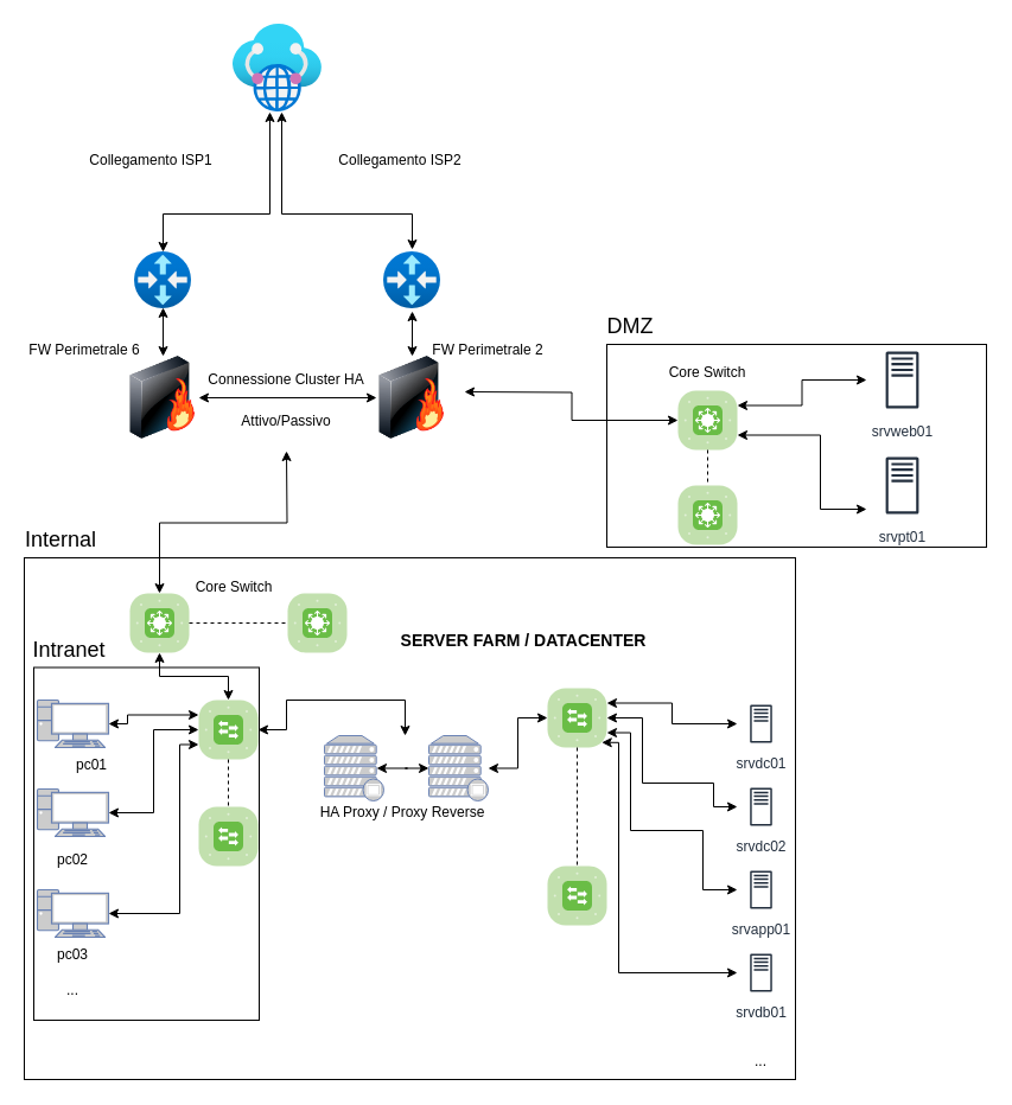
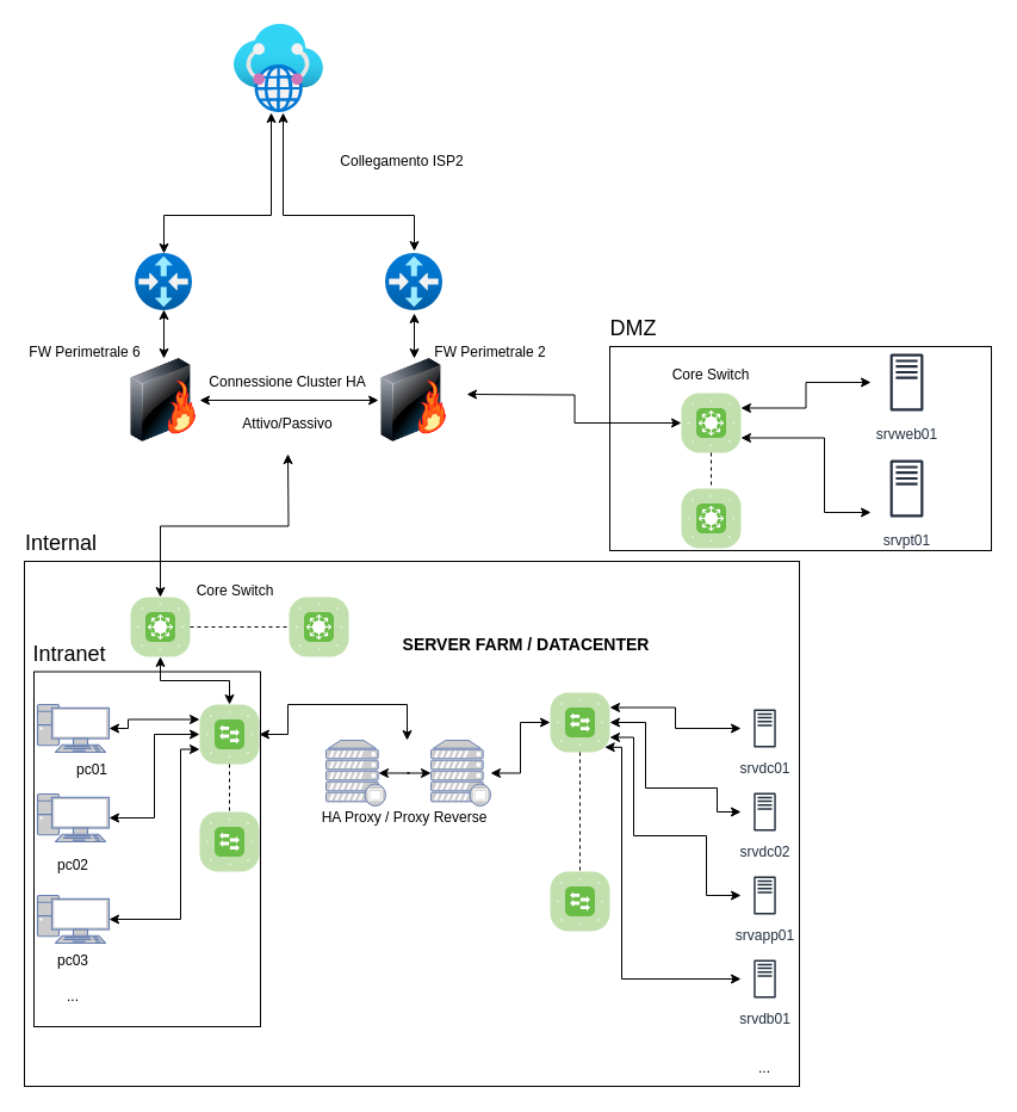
- <mxCell id="8" value="Collegamento ISP1" style="text;html=1;align=center;verticalAlign=middle;whiteSpace=wrap;rounded=0;" vertex="1" parent="1"><mxGeometry x="57" y="120" width="140" height="30" as="geometry" /></mxCell>
